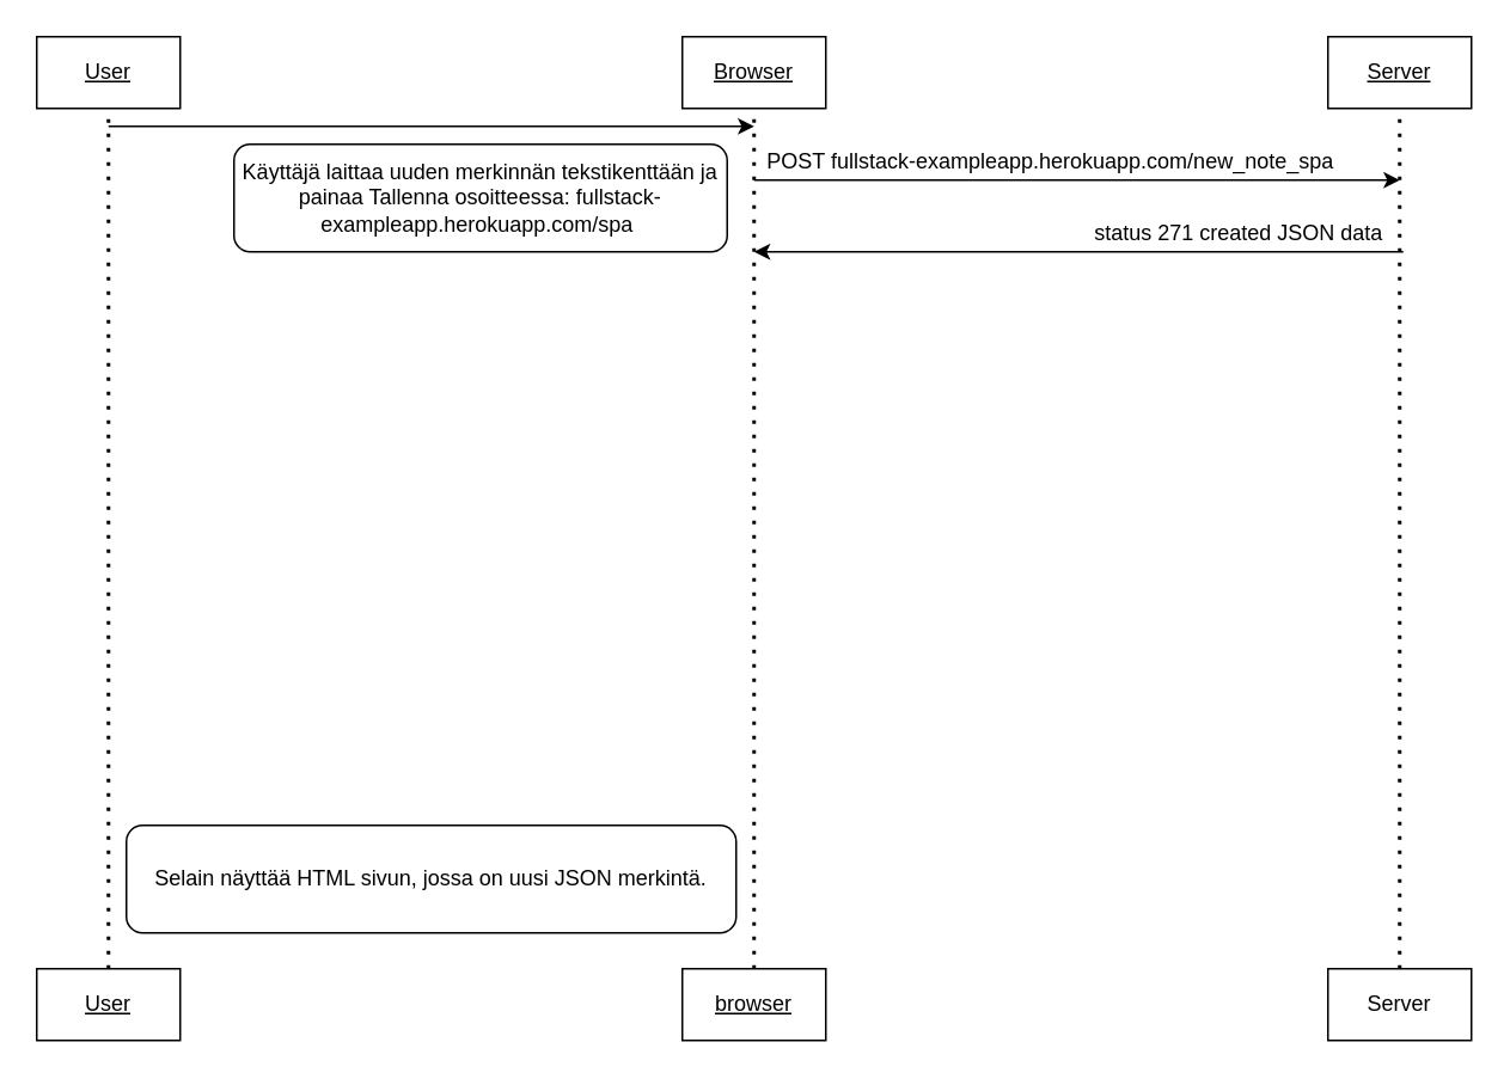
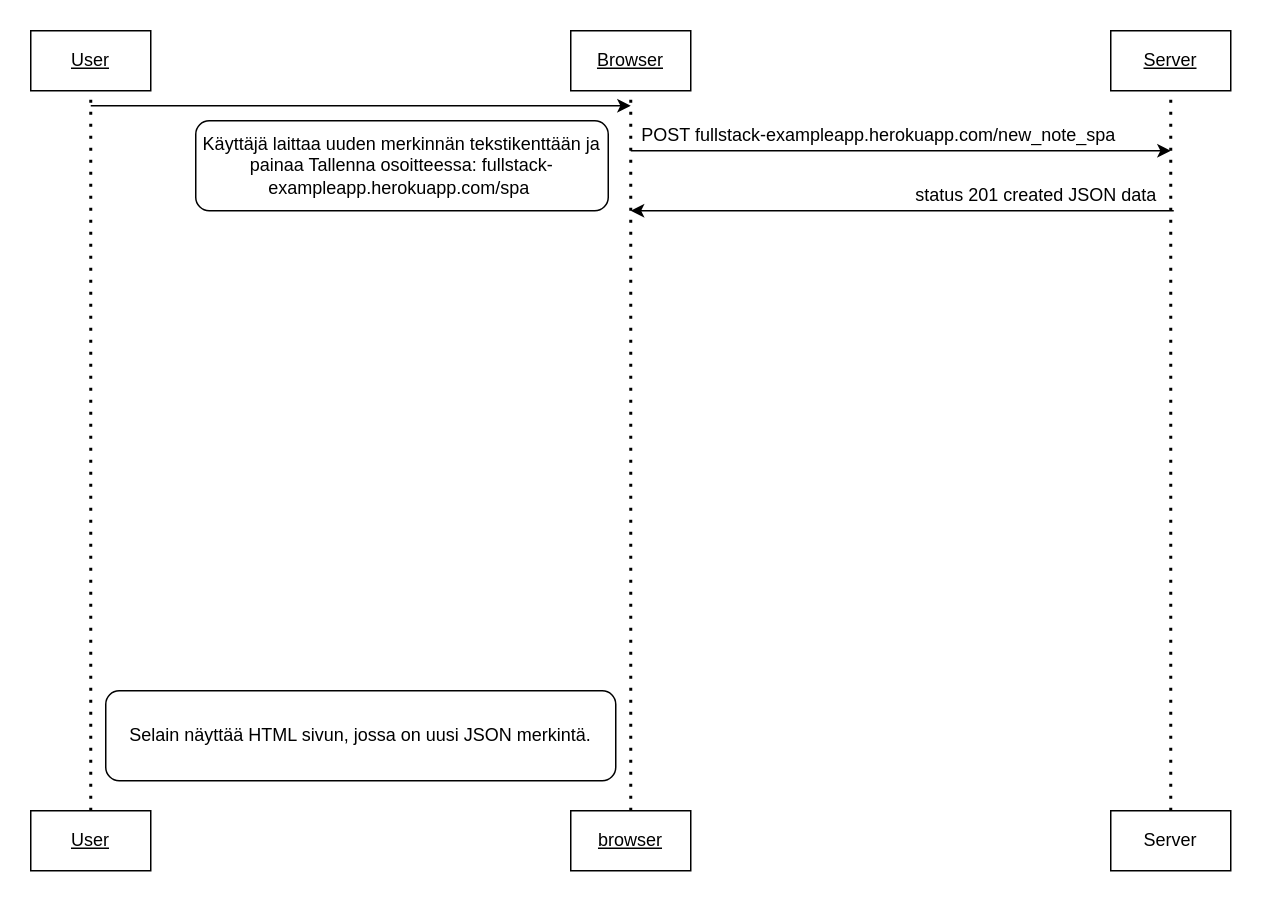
- <mxCell id="16" value="status 271 created JSON data" style="text;html=1;align=center;verticalAlign=middle;resizable=0;points=[];autosize=1;" parent="1" vertex="1"><mxGeometry x="600" y="120" width="180" height="20" as="geometry" /></mxCell>
+ <mxCell id="16" value="status 201 created JSON data" style="text;html=1;align=center;verticalAlign=middle;resizable=0;points=[];autosize=1;" parent="1" vertex="1"><mxGeometry x="600" y="120" width="180" height="20" as="geometry" /></mxCell>
